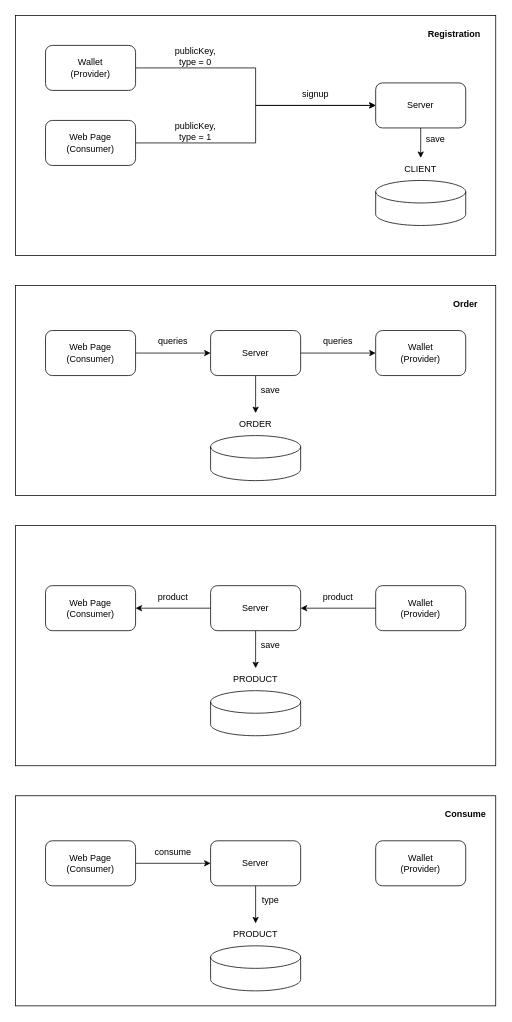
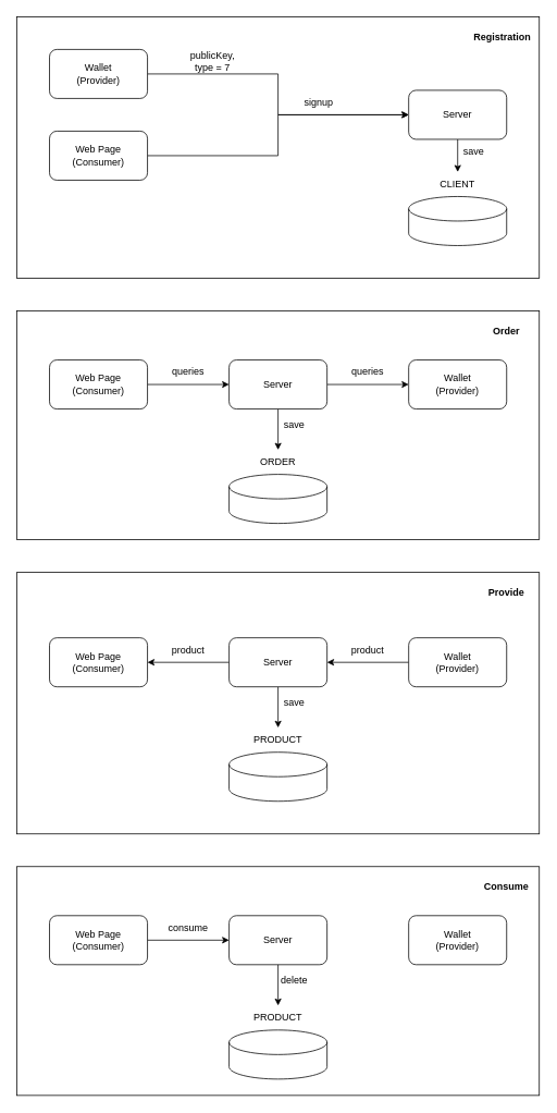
- <mxCell id="12" value="Registration" style="text;html=1;align=center;verticalAlign=middle;whiteSpace=wrap;rounded=0;fontStyle=1" vertex="1" parent="1"><mxGeometry x="570" y="30" width="70" height="30" as="geometry" /></mxCell>
+ <mxCell id="12" value="Registration" style="text;html=1;align=center;verticalAlign=middle;whiteSpace=wrap;rounded=0;fontStyle=1" vertex="1" parent="1"><mxGeometry x="580" y="30" width="70" height="30" as="geometry" /></mxCell>
- <mxCell id="10" value="publicKey, type = 0" style="text;html=1;align=center;verticalAlign=middle;whiteSpace=wrap;rounded=0;" vertex="1" parent="1"><mxGeometry x="230" y="60" width="60" height="30" as="geometry" /></mxCell>
+ <mxCell id="10" value="publicKey, type = 7" style="text;html=1;align=center;verticalAlign=middle;whiteSpace=wrap;rounded=0;" vertex="1" parent="1"><mxGeometry x="230" y="60" width="60" height="30" as="geometry" /></mxCell>
- <mxCell id="9" value="signup" style="text;html=1;align=center;verticalAlign=middle;whiteSpace=wrap;rounded=0;" vertex="1" parent="1"><mxGeometry x="390" y="110" width="60" height="30" as="geometry" /></mxCell>
+ <mxCell id="9" value="signup" style="text;html=1;align=center;verticalAlign=middle;whiteSpace=wrap;rounded=0;" vertex="1" parent="1"><mxGeometry x="360" y="110" width="60" height="30" as="geometry" /></mxCell>
- <mxCell id="11" value="publicKey, type = 1" style="text;html=1;align=center;verticalAlign=middle;whiteSpace=wrap;rounded=0;" vertex="1" parent="1"><mxGeometry x="230" y="160" width="60" height="30" as="geometry" /></mxCell>
+ <mxCell id="28" value="Provide" style="text;html=1;align=center;verticalAlign=middle;whiteSpace=wrap;rounded=0;fontStyle=1" vertex="1" parent="1"><mxGeometry x="590" y="710" width="60" height="30" as="geometry" /></mxCell>
- <mxCell id="49" value="type" style="text;html=1;align=center;verticalAlign=middle;whiteSpace=wrap;rounded=0;" vertex="1" parent="1"><mxGeometry x="330" y="1185" width="60" height="30" as="geometry" /></mxCell>
+ <mxCell id="49" value="delete" style="text;html=1;align=center;verticalAlign=middle;whiteSpace=wrap;rounded=0;" vertex="1" parent="1"><mxGeometry x="330" y="1185" width="60" height="30" as="geometry" /></mxCell>
